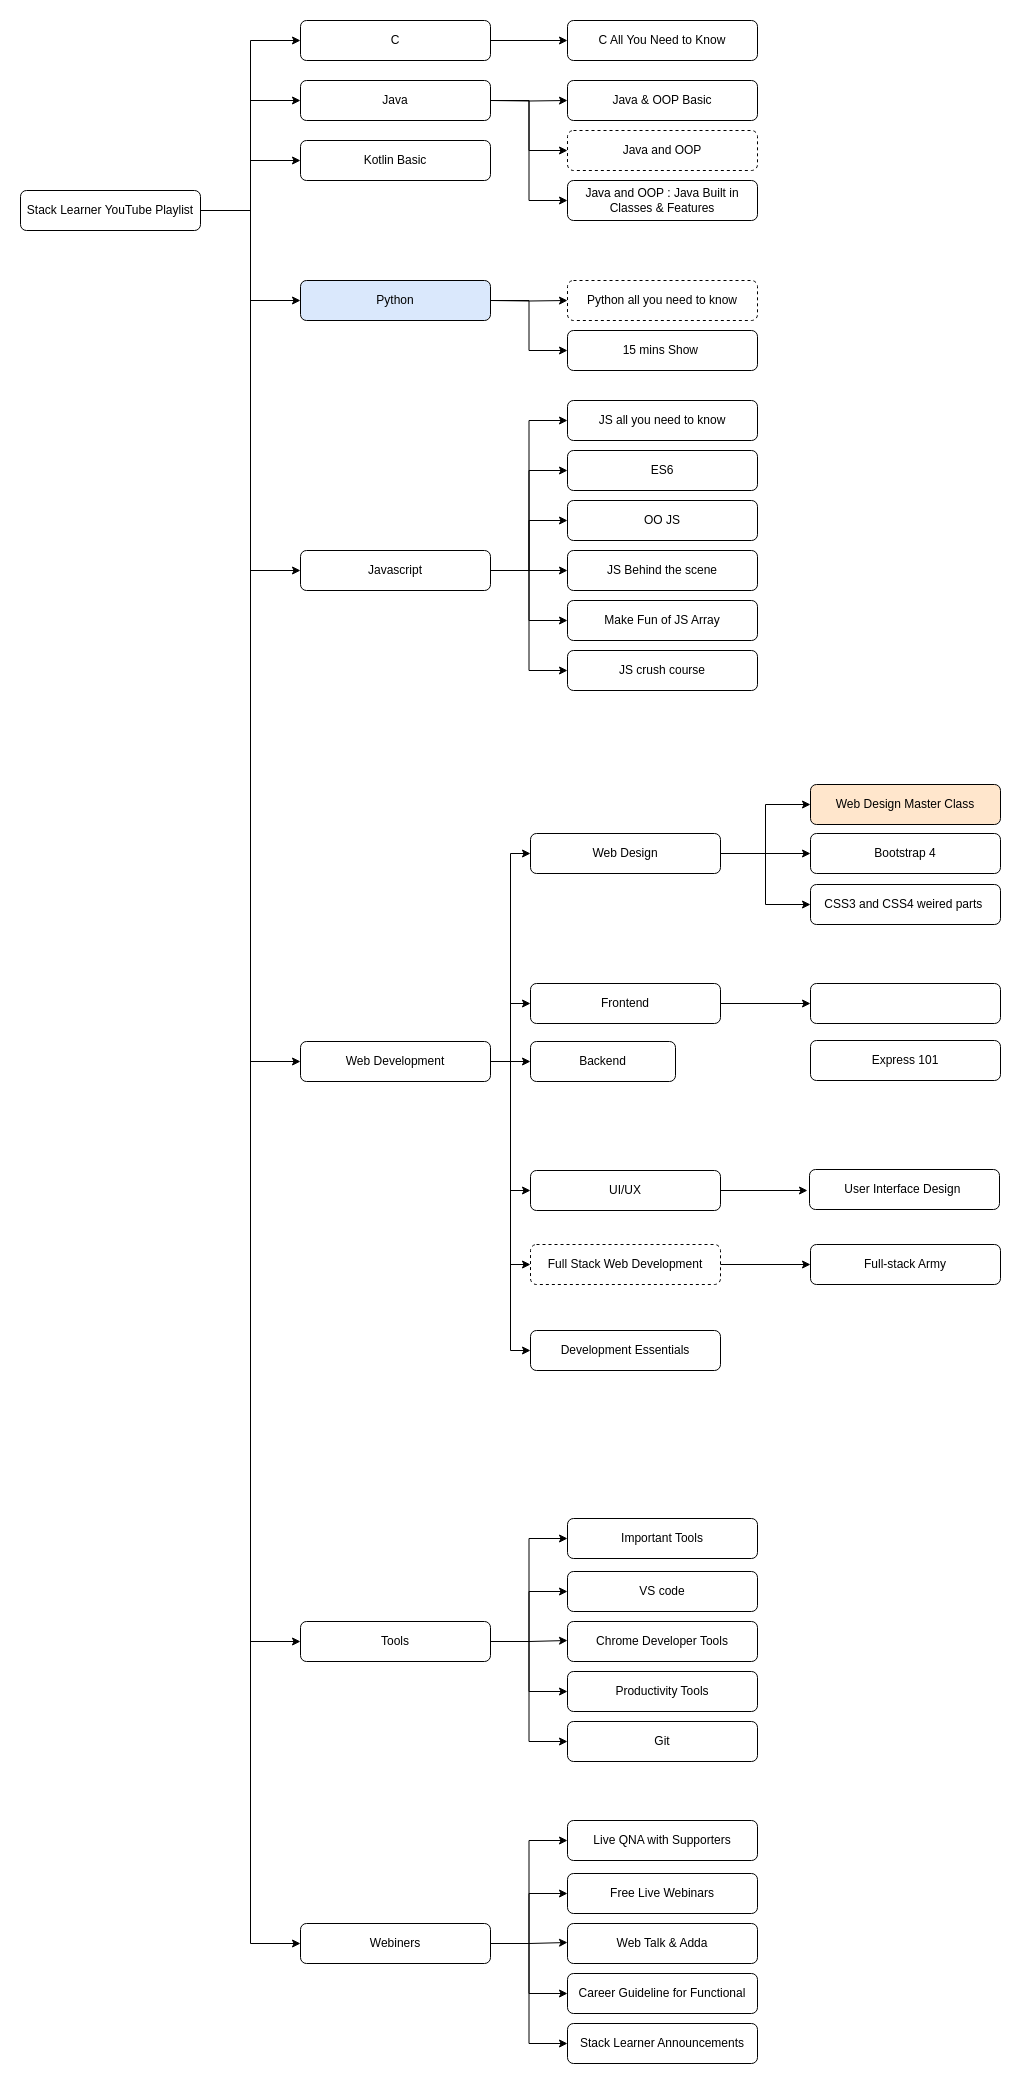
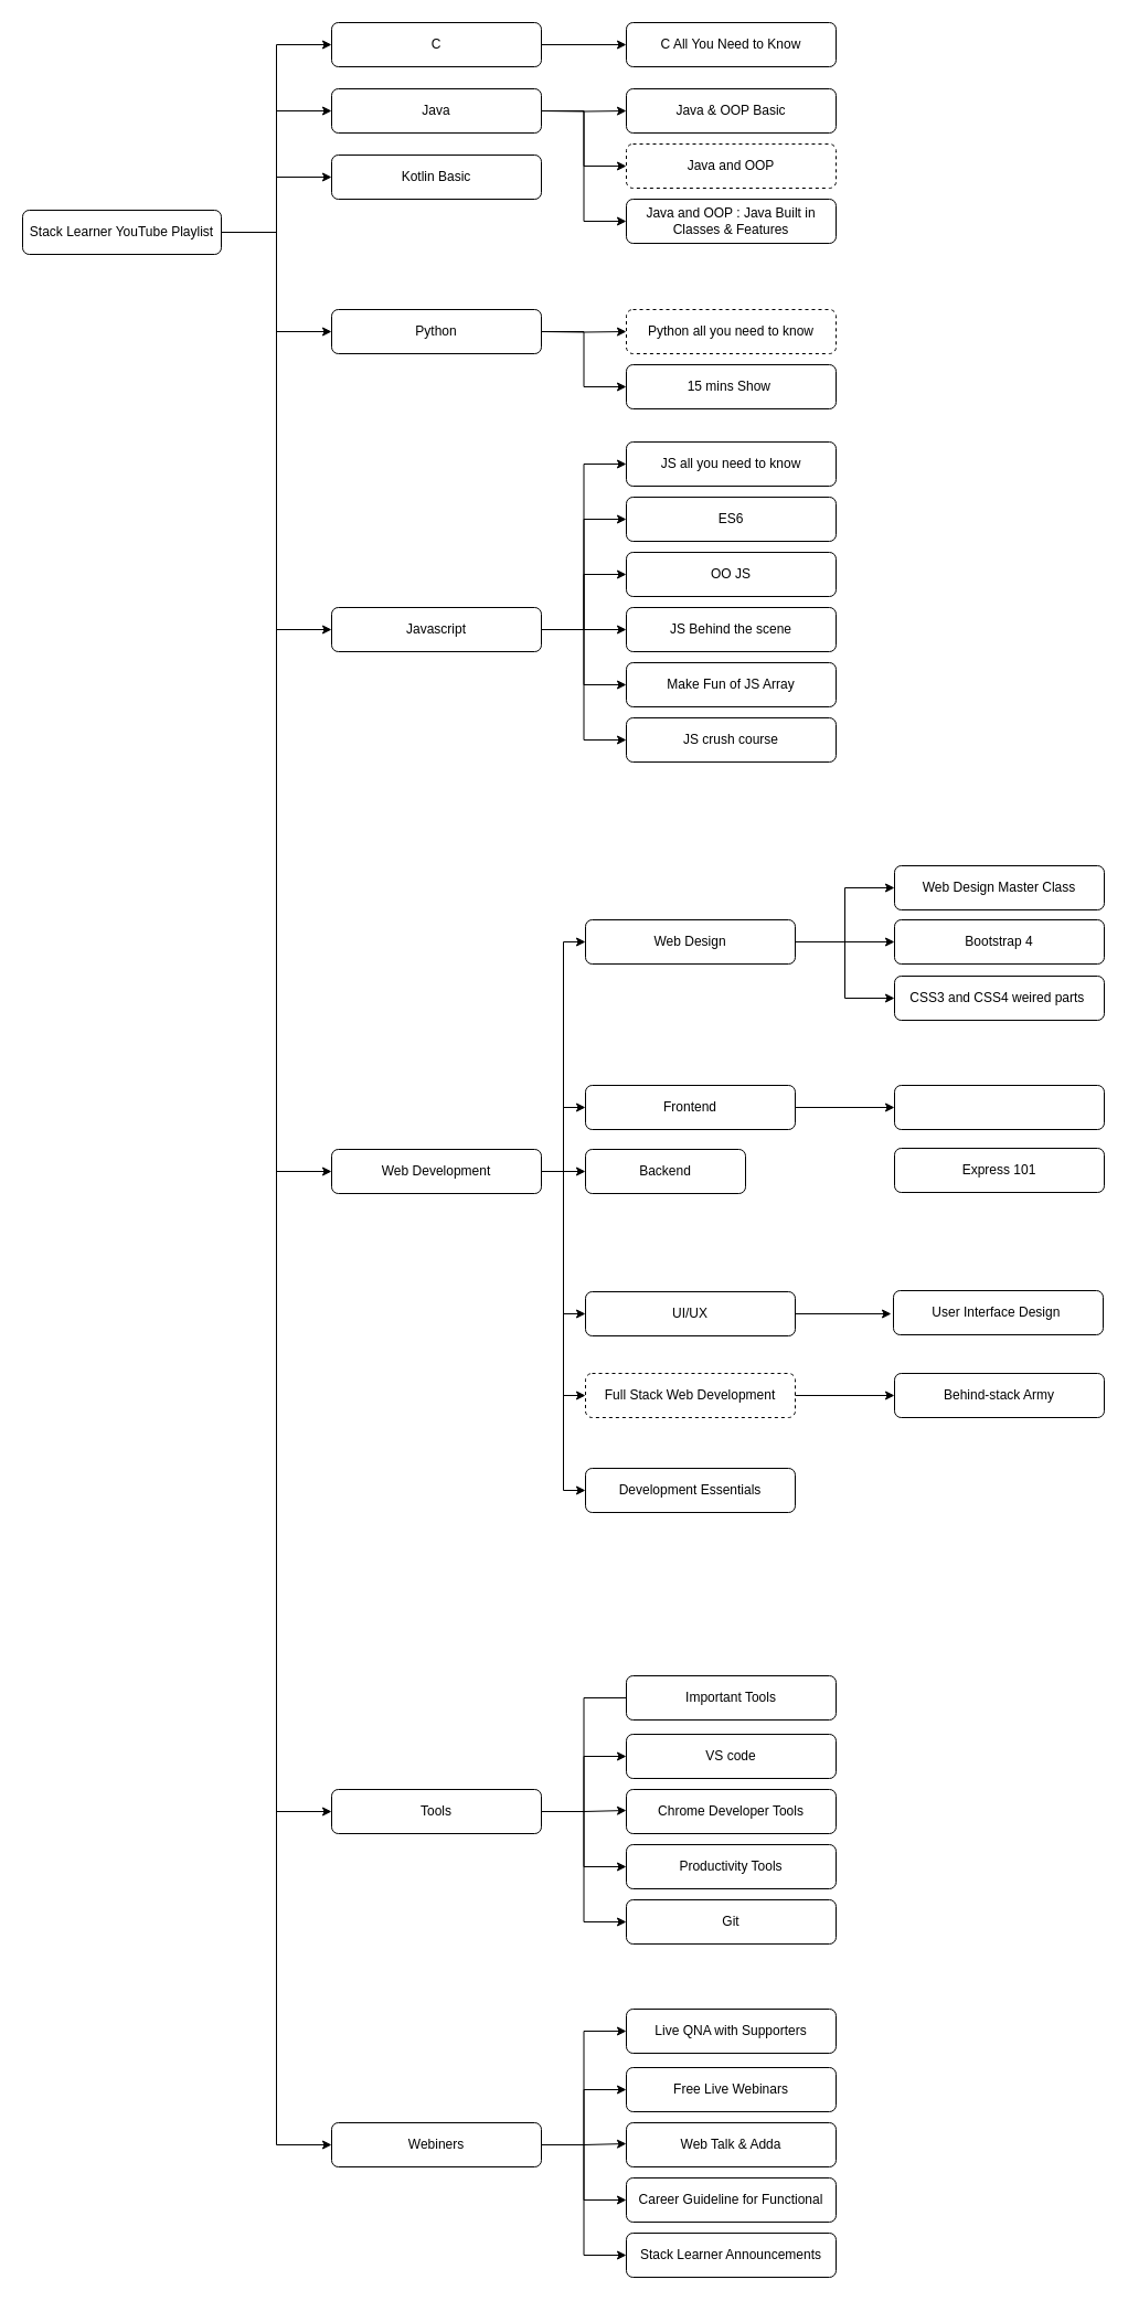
- <mxCell id="17" value="Python" style="rounded=1;whiteSpace=wrap;html=1;fontSize=12;glass=0;strokeWidth=1;shadow=0;fillColor=#dae8fc;" vertex="1" parent="1"><mxGeometry x="300" y="280" width="190" height="40" as="geometry" /></mxCell>
+ <mxCell id="17" value="Python" style="rounded=1;whiteSpace=wrap;html=1;fontSize=12;glass=0;strokeWidth=1;shadow=0;" vertex="1" parent="1"><mxGeometry x="300" y="280" width="190" height="40" as="geometry" /></mxCell>
- <mxCell id="56" value="Web Design Master Class" style="rounded=1;whiteSpace=wrap;html=1;fontSize=12;glass=0;strokeWidth=1;shadow=0;fillColor=#ffe6cc;" vertex="1" parent="54"><mxGeometry x="280" width="190" height="40" as="geometry" /></mxCell>
+ <mxCell id="56" value="Web Design Master Class" style="rounded=1;whiteSpace=wrap;html=1;fontSize=12;glass=0;strokeWidth=1;shadow=0;" vertex="1" parent="54"><mxGeometry x="280" width="190" height="40" as="geometry" /></mxCell>
- <mxCell id="64" value="Full-stack Army" style="rounded=1;whiteSpace=wrap;html=1;fontSize=12;glass=0;strokeWidth=1;shadow=0;" vertex="1" parent="62"><mxGeometry x="280" width="190" height="40" as="geometry" /></mxCell>
+ <mxCell id="64" value="Behind-stack Army" style="rounded=1;whiteSpace=wrap;html=1;fontSize=12;glass=0;strokeWidth=1;shadow=0;" vertex="1" parent="62"><mxGeometry x="280" width="190" height="40" as="geometry" /></mxCell>
- <mxCell id="71" style="edgeStyle=orthogonalEdgeStyle;rounded=0;orthogonalLoop=1;jettySize=auto;html=1;entryX=0;entryY=0.5;entryDx=0;entryDy=0;" edge="1" parent="67" source="69" target="70"><mxGeometry relative="1" as="geometry" /></mxCell>
+ <mxCell id="71" style="edgeStyle=orthogonalEdgeStyle;rounded=0;orthogonalLoop=1;jettySize=auto;html=1;entryX=0;entryY=0.5;entryDx=0;entryDy=0;endArrow=none;" edge="1" parent="67" source="69" target="70"><mxGeometry relative="1" as="geometry" /></mxCell>
